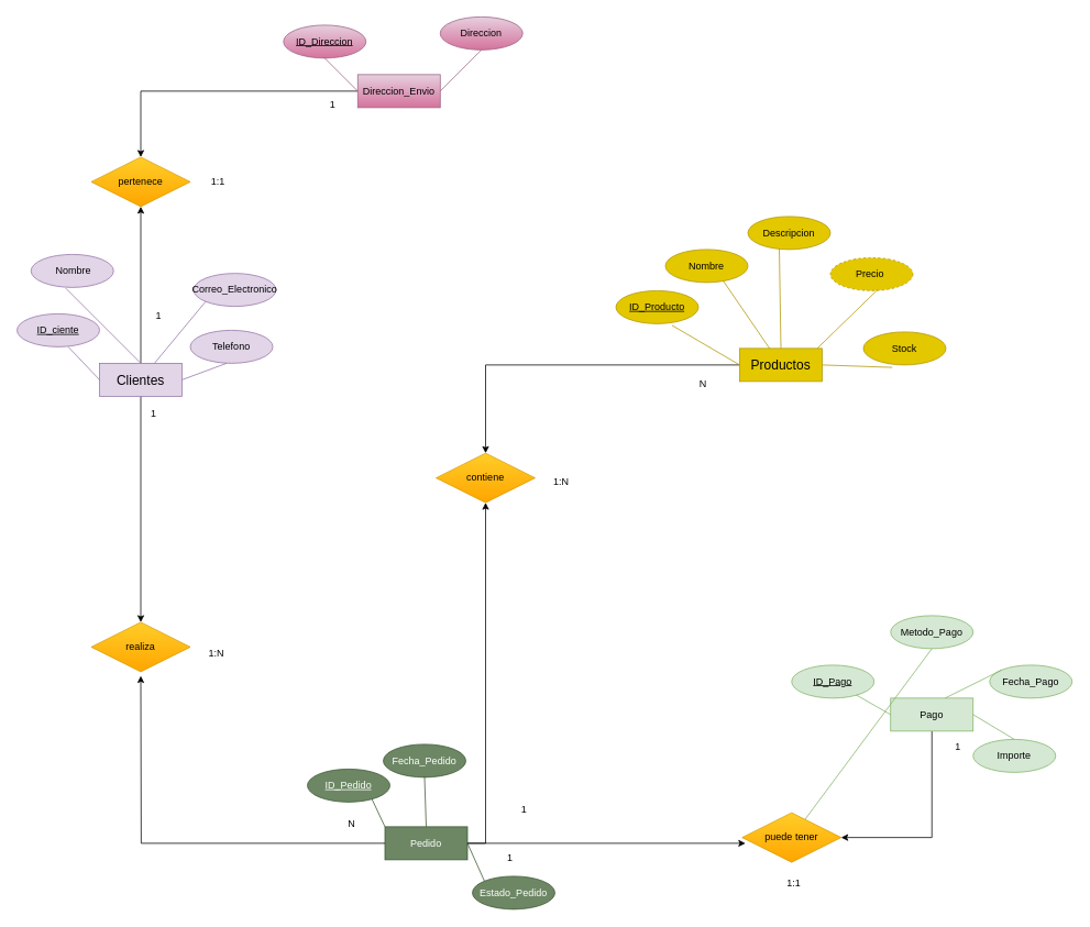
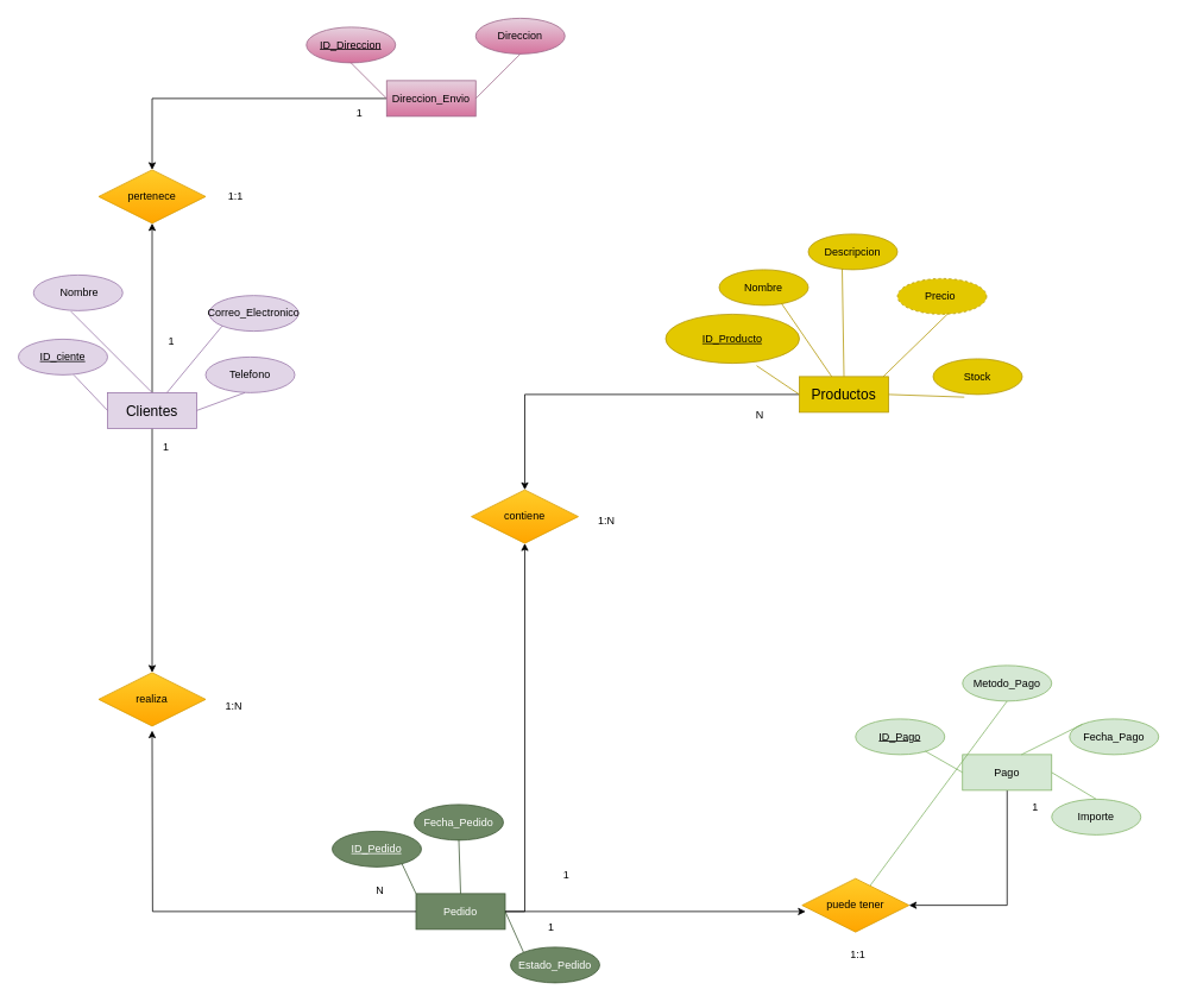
- <mxCell id="35" value="ID_Producto" style="ellipse;whiteSpace=wrap;html=1;align=center;fontStyle=4;fillColor=#e3c800;fontColor=#000000;strokeColor=#B09500;" vertex="1" parent="1"><mxGeometry x="746" y="352" width="100" height="40" as="geometry" /></mxCell>
+ <mxCell id="35" value="ID_Producto" style="ellipse;whiteSpace=wrap;html=1;align=center;fontStyle=4;fillColor=#e3c800;fontColor=#000000;strokeColor=#B09500;" vertex="1" parent="1"><mxGeometry x="746" y="352" width="150" height="55" as="geometry" /></mxCell>
